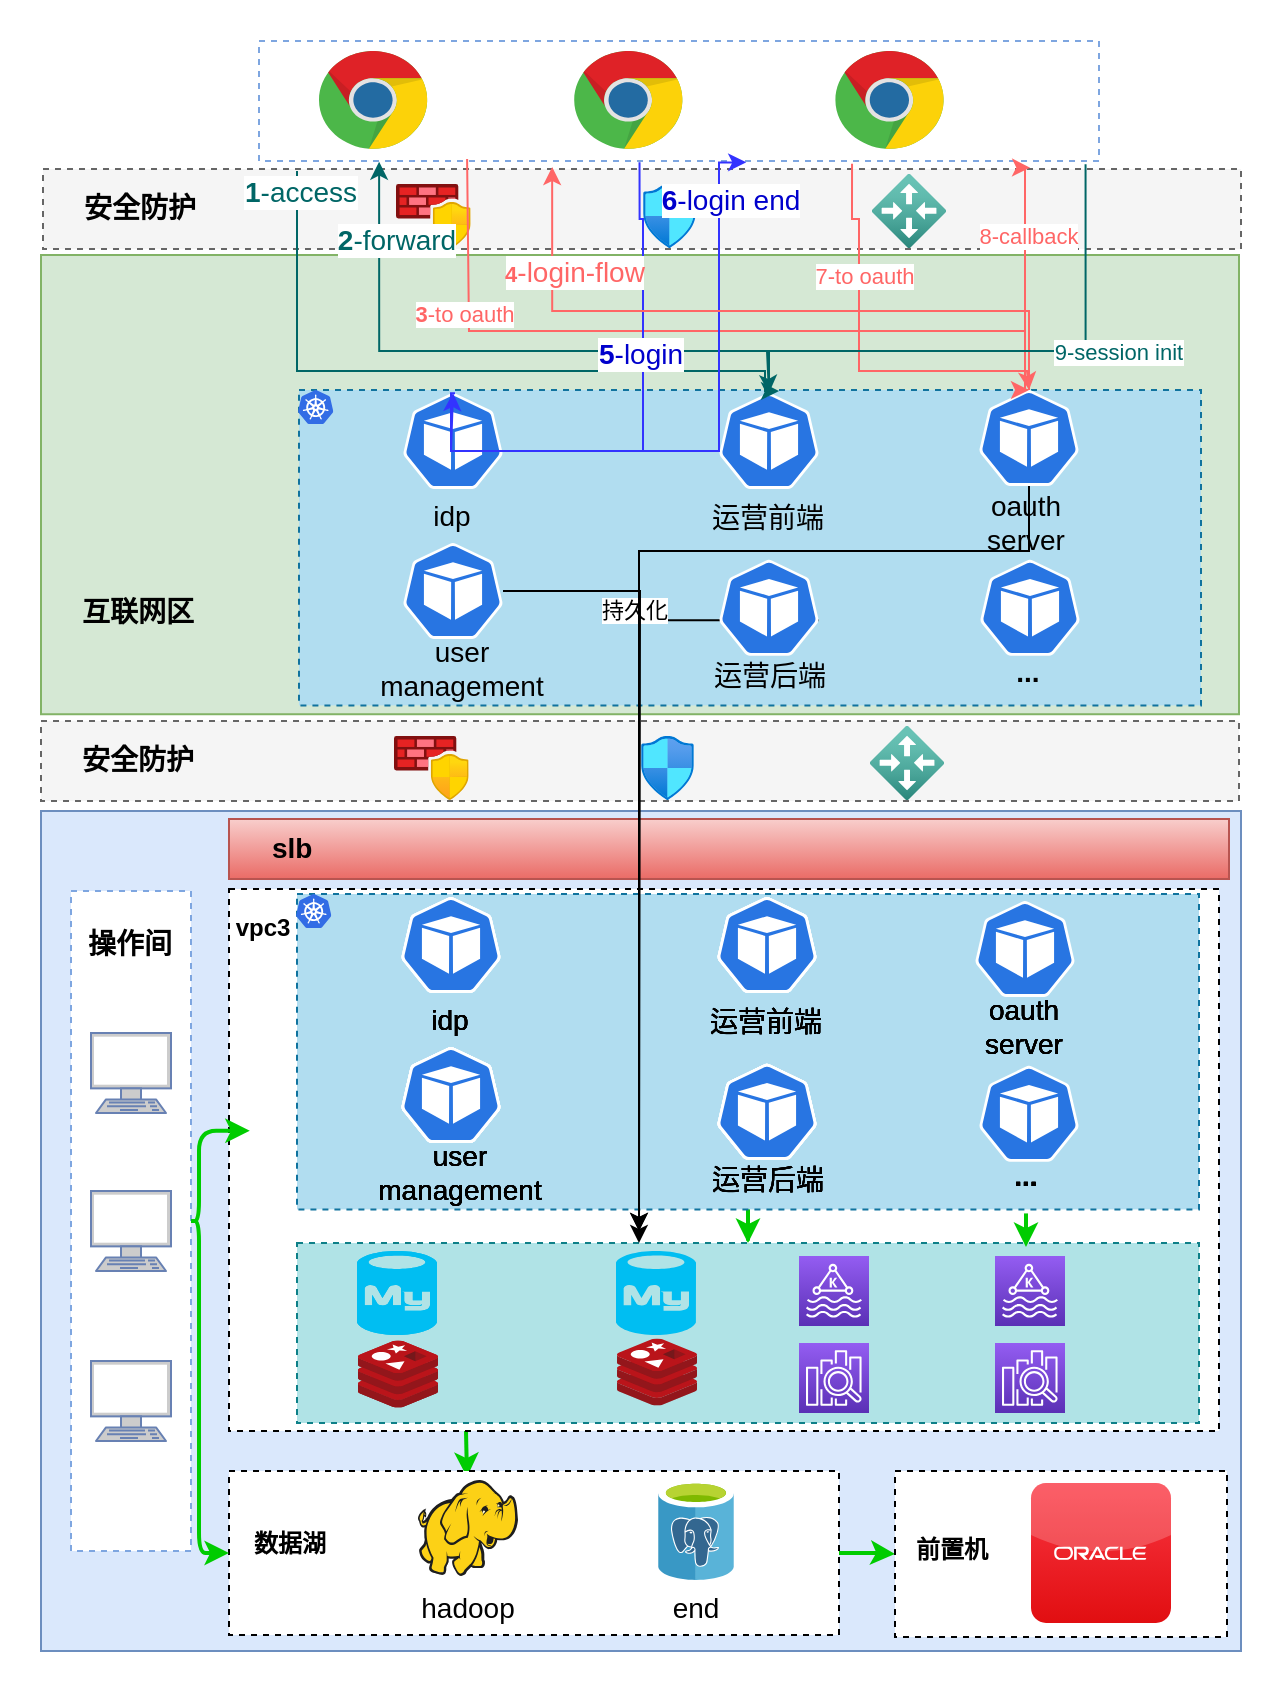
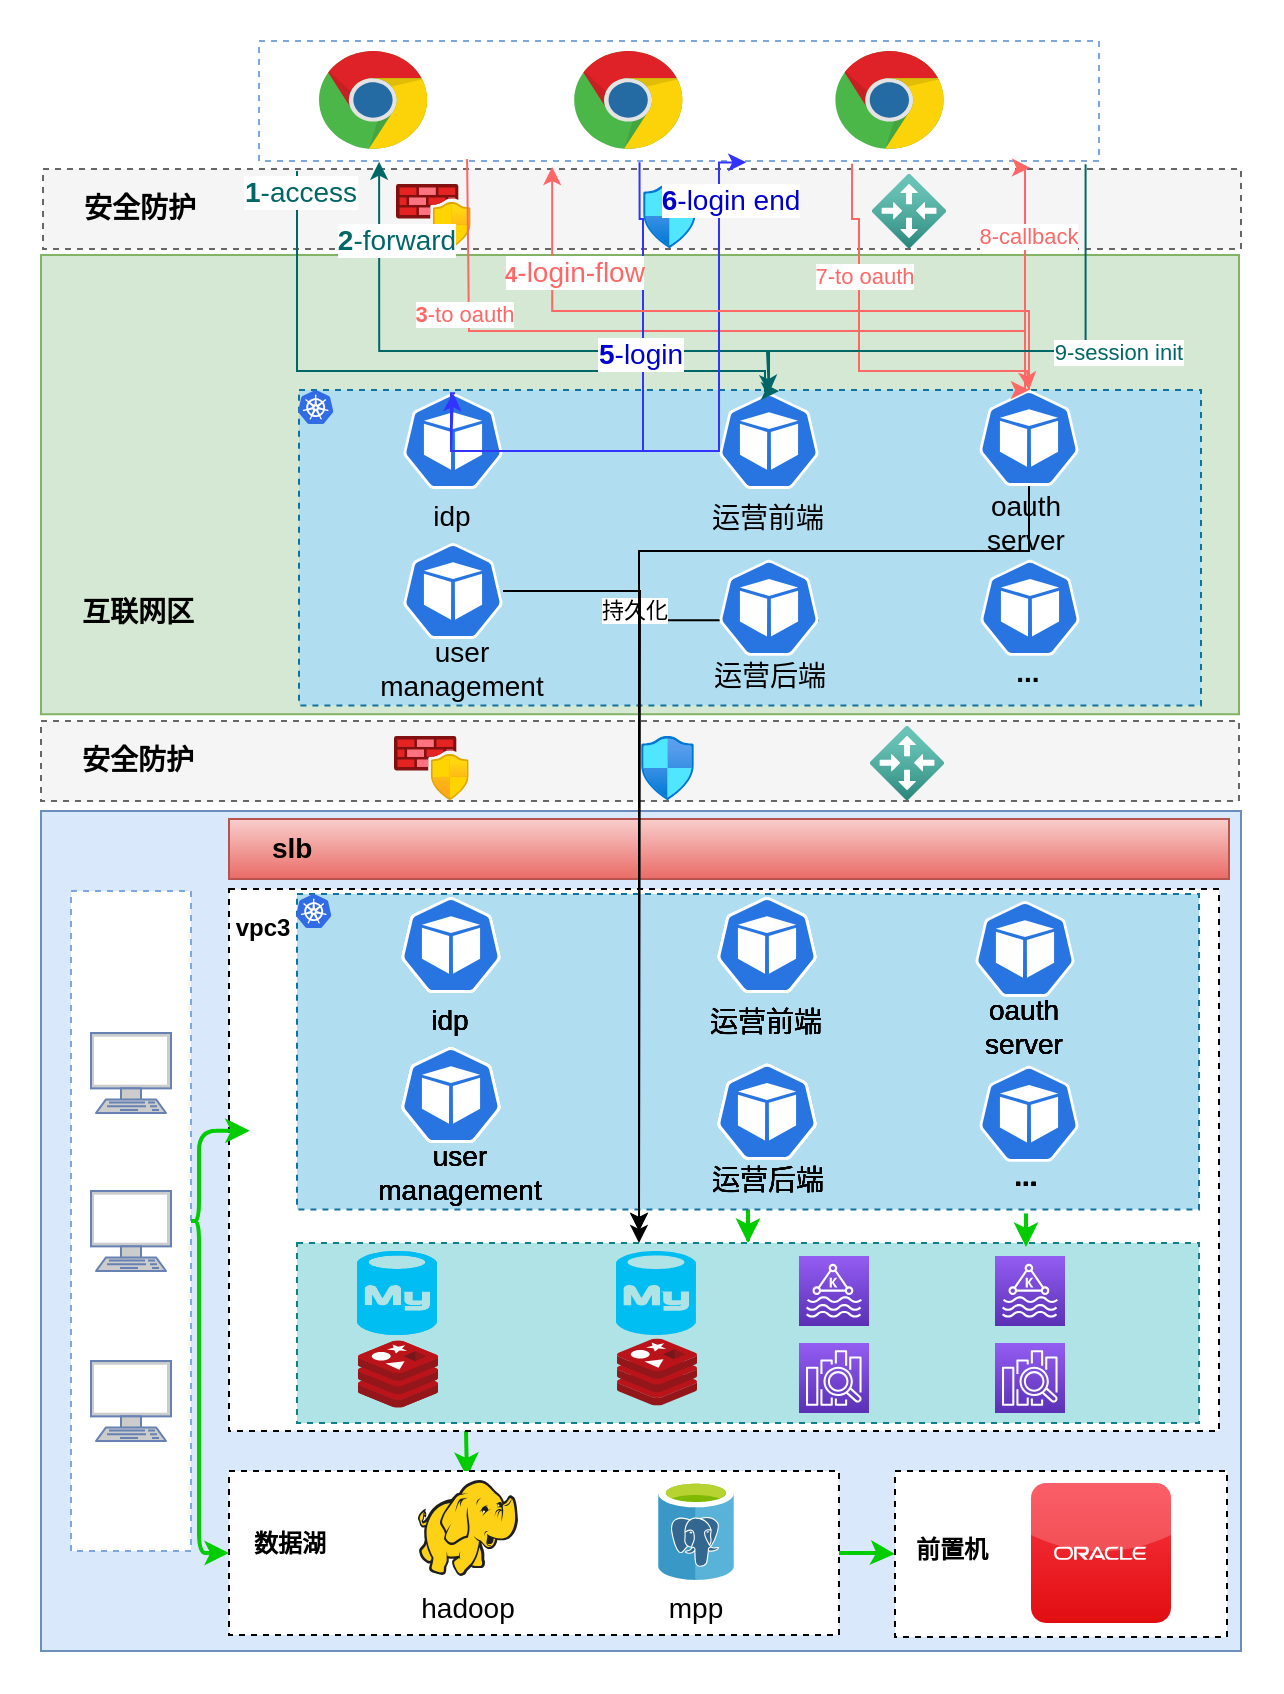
- <mxCell id="18" value="&lt;b&gt;&lt;font style=&quot;font-size: 14px;&quot;&gt;操作间&lt;/font&gt;&lt;/b&gt;" style="text;html=1;strokeColor=none;fillColor=none;align=center;verticalAlign=middle;whiteSpace=wrap;rounded=0;" parent="1" vertex="1"><mxGeometry x="35" y="457" width="60" height="30" as="geometry" /></mxCell>
- <mxCell id="44" value="&lt;font color=&quot;#000000&quot;&gt;end&lt;/font&gt;" style="text;html=1;strokeColor=none;fillColor=none;align=center;verticalAlign=middle;whiteSpace=wrap;rounded=0;dashed=1;fontSize=14;fontColor=#6666FF;" parent="1" vertex="1"><mxGeometry x="318" y="789" width="60" height="30" as="geometry" /></mxCell>
+ <mxCell id="44" value="&lt;font color=&quot;#000000&quot;&gt;mpp&lt;/font&gt;" style="text;html=1;strokeColor=none;fillColor=none;align=center;verticalAlign=middle;whiteSpace=wrap;rounded=0;dashed=1;fontSize=14;fontColor=#6666FF;" parent="1" vertex="1"><mxGeometry x="318" y="789" width="60" height="30" as="geometry" /></mxCell>
